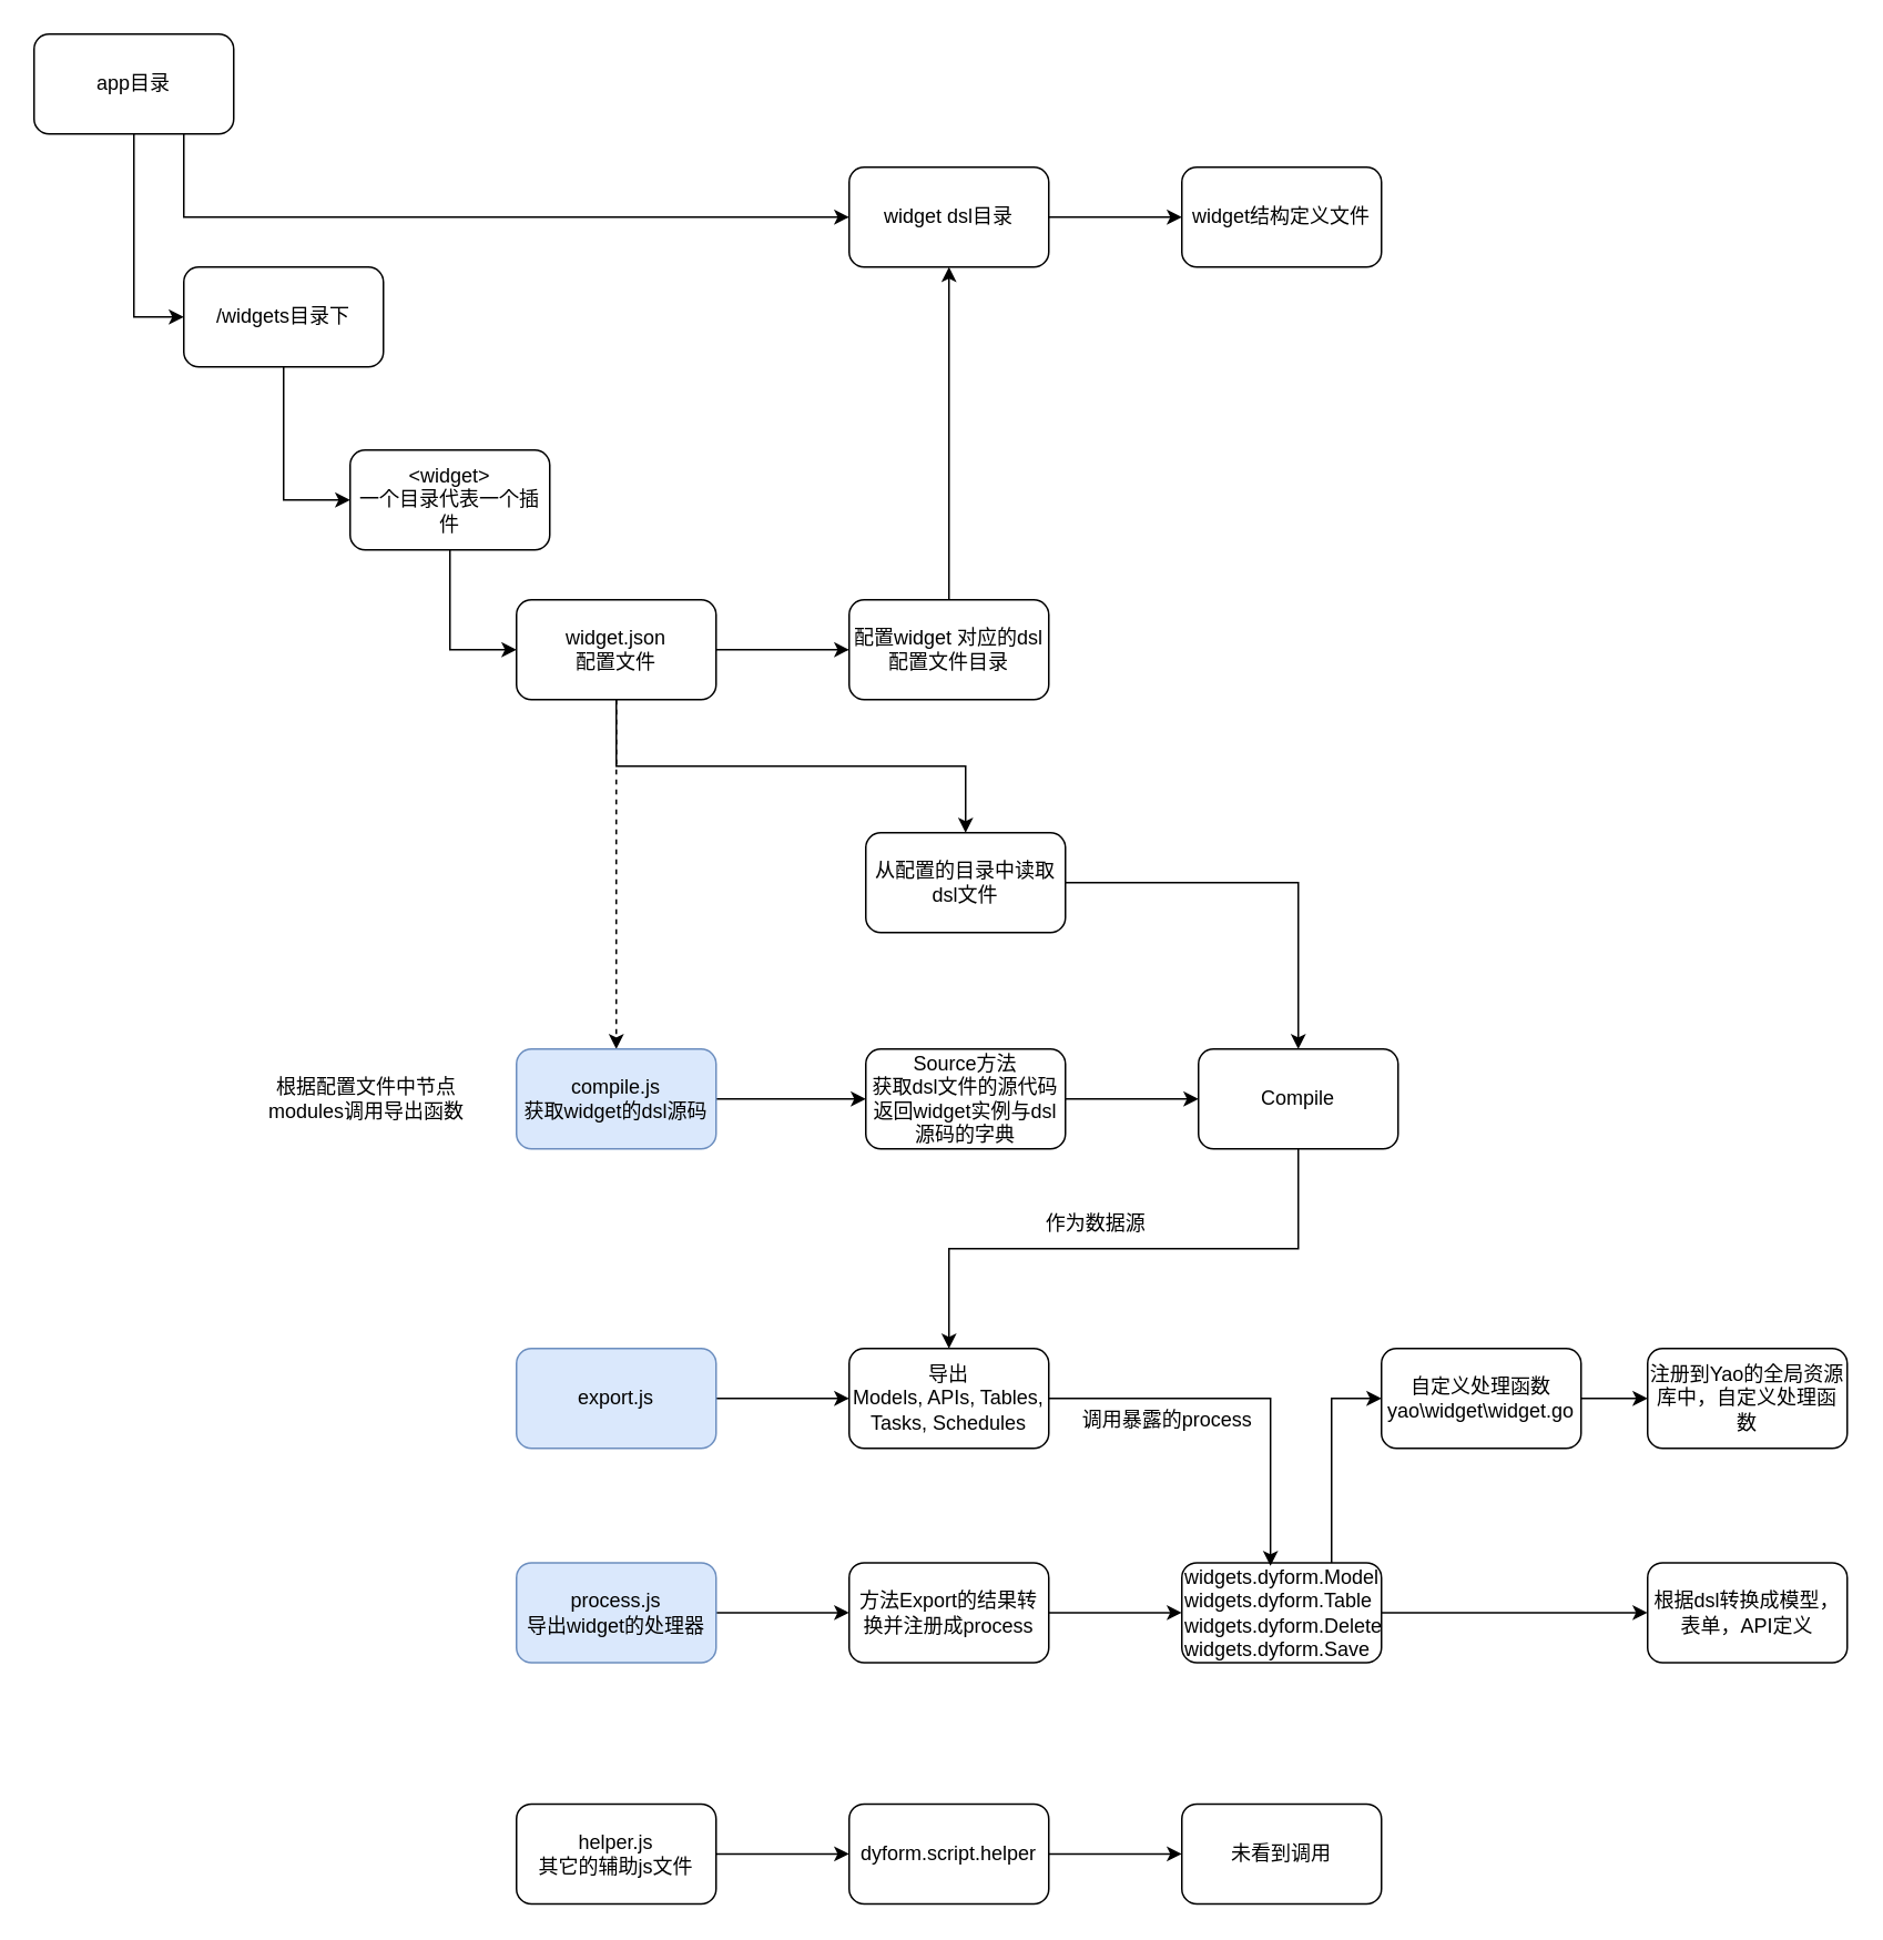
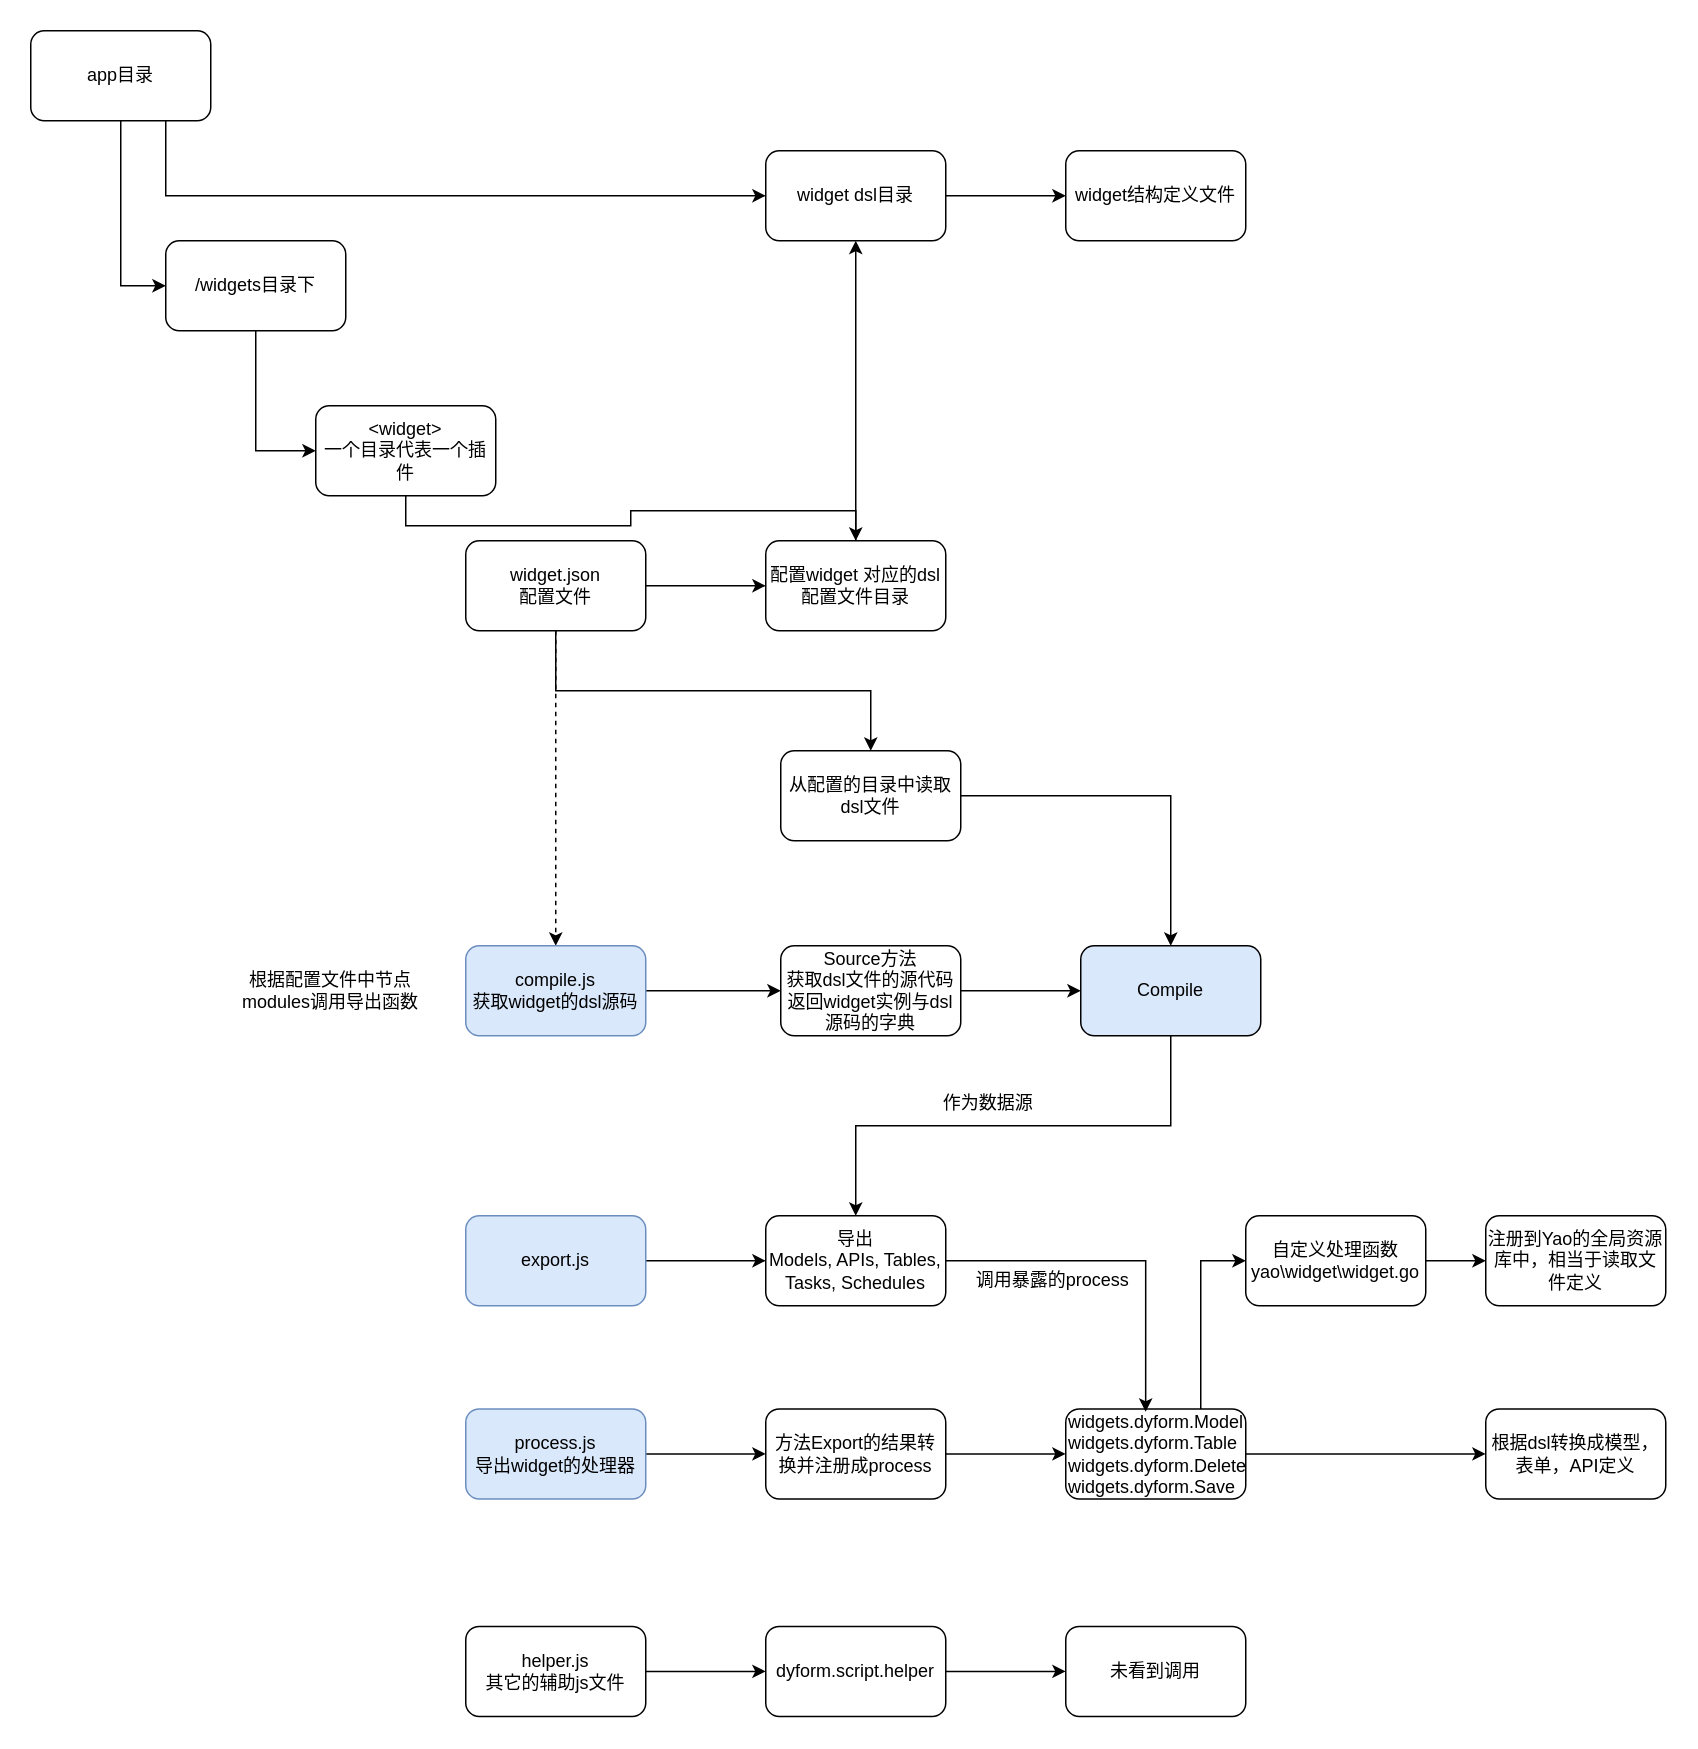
- <mxCell id="7" style="edgeStyle=orthogonalEdgeStyle;rounded=0;orthogonalLoop=1;jettySize=auto;html=1;exitX=0.5;exitY=1;exitDx=0;exitDy=0;entryX=0;entryY=0.5;entryDx=0;entryDy=0;" parent="1" source="8" target="12" edge="1"><mxGeometry relative="1" as="geometry" /></mxCell>
+ <mxCell id="7" style="edgeStyle=orthogonalEdgeStyle;rounded=0;orthogonalLoop=1;jettySize=auto;html=1;exitX=0.5;exitY=1;exitDx=0;exitDy=0;" parent="1" source="8" target="20" edge="1"><mxGeometry relative="1" as="geometry" /></mxCell>
- <mxCell id="47" value="Compile" style="rounded=1;whiteSpace=wrap;html=1;" parent="1" vertex="1"><mxGeometry x="720" y="630" width="120" height="60" as="geometry" /></mxCell>
+ <mxCell id="47" value="Compile" style="rounded=1;whiteSpace=wrap;html=1;fillColor=#dae8fc;" parent="1" vertex="1"><mxGeometry x="720" y="630" width="120" height="60" as="geometry" /></mxCell>
- <mxCell id="42" value="注册到Yao的全局资源库中，自定义处理函数" style="whiteSpace=wrap;html=1;rounded=1;" parent="1" vertex="1"><mxGeometry x="990" y="810" width="120" height="60" as="geometry" /></mxCell>
+ <mxCell id="42" value="注册到Yao的全局资源库中，相当于读取文件定义" style="whiteSpace=wrap;html=1;rounded=1;" parent="1" vertex="1"><mxGeometry x="990" y="810" width="120" height="60" as="geometry" /></mxCell>
